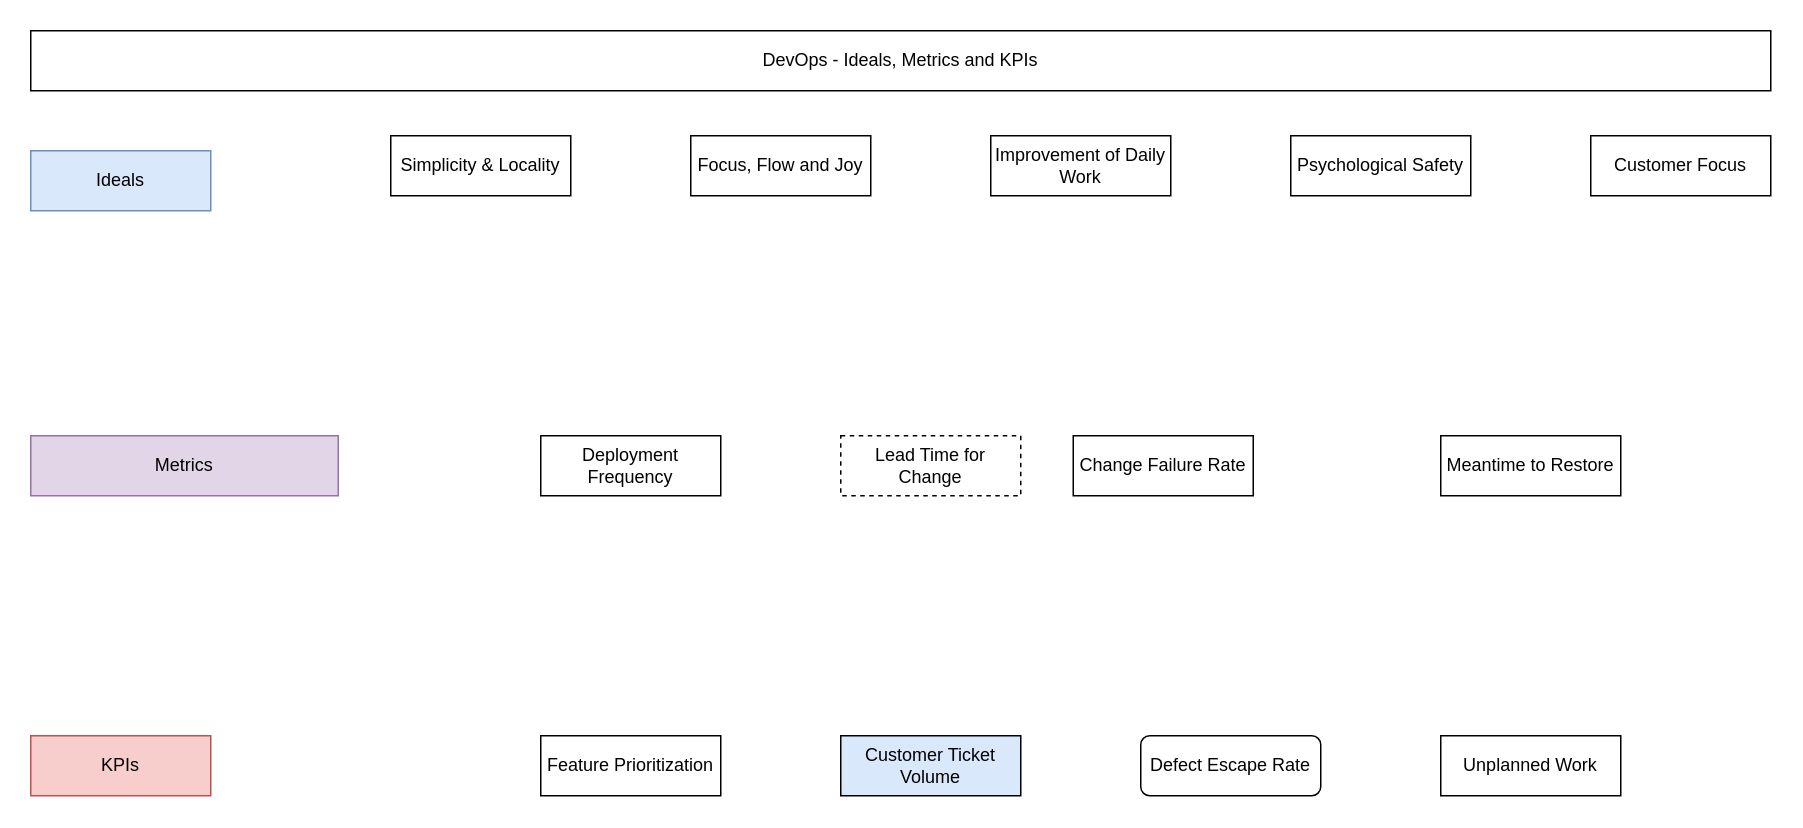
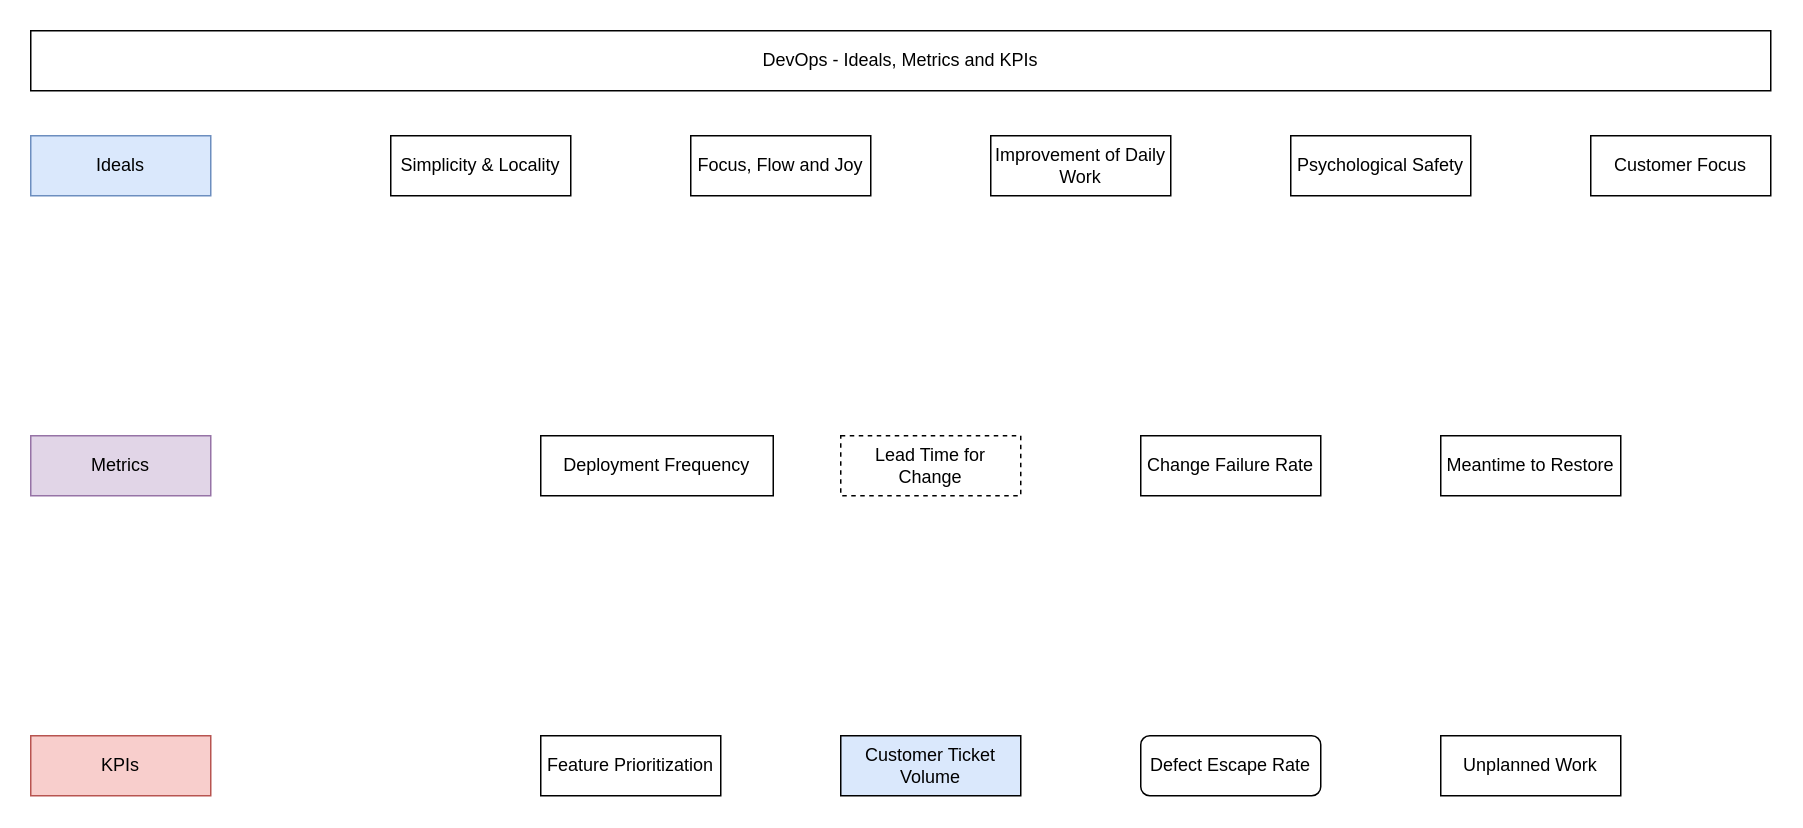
- <mxCell id="7" value="Ideals" style="rounded=0;whiteSpace=wrap;html=1;fillColor=#dae8fc;strokeColor=#6c8ebf;" parent="1" vertex="1"><mxGeometry x="20" y="100" width="120" height="40" as="geometry" /></mxCell>
+ <mxCell id="7" value="Ideals" style="rounded=0;whiteSpace=wrap;html=1;fillColor=#dae8fc;strokeColor=#6c8ebf;" parent="1" vertex="1"><mxGeometry y="90" width="120" height="40" as="geometry" x="20" /></mxCell>
- <mxCell id="12" value="Metrics" style="rounded=0;whiteSpace=wrap;html=1;fillColor=#e1d5e7;strokeColor=#9673a6;" parent="1" vertex="1"><mxGeometry x="20" y="290" width="205" height="40" as="geometry" /></mxCell>
+ <mxCell id="12" value="Metrics" style="rounded=0;whiteSpace=wrap;html=1;fillColor=#e1d5e7;strokeColor=#9673a6;" parent="1" vertex="1"><mxGeometry y="290" width="120" height="40" as="geometry" x="20" /></mxCell>
- <mxCell id="13" value="Deployment Frequency" style="rounded=0;whiteSpace=wrap;html=1;" parent="1" vertex="1"><mxGeometry x="360" y="290" width="120" height="40" as="geometry" /></mxCell>
+ <mxCell id="13" value="Deployment Frequency" style="rounded=0;whiteSpace=wrap;html=1;" parent="1" vertex="1"><mxGeometry x="360" y="290" width="155" height="40" as="geometry" /></mxCell>
- <mxCell id="15" value="Change Failure Rate" style="rounded=0;whiteSpace=wrap;html=1;" parent="1" vertex="1"><mxGeometry x="715" y="290" width="120" height="40" as="geometry" /></mxCell>
+ <mxCell id="15" value="Change Failure Rate" style="rounded=0;whiteSpace=wrap;html=1;" parent="1" vertex="1"><mxGeometry x="760" y="290" width="120" height="40" as="geometry" /></mxCell>
